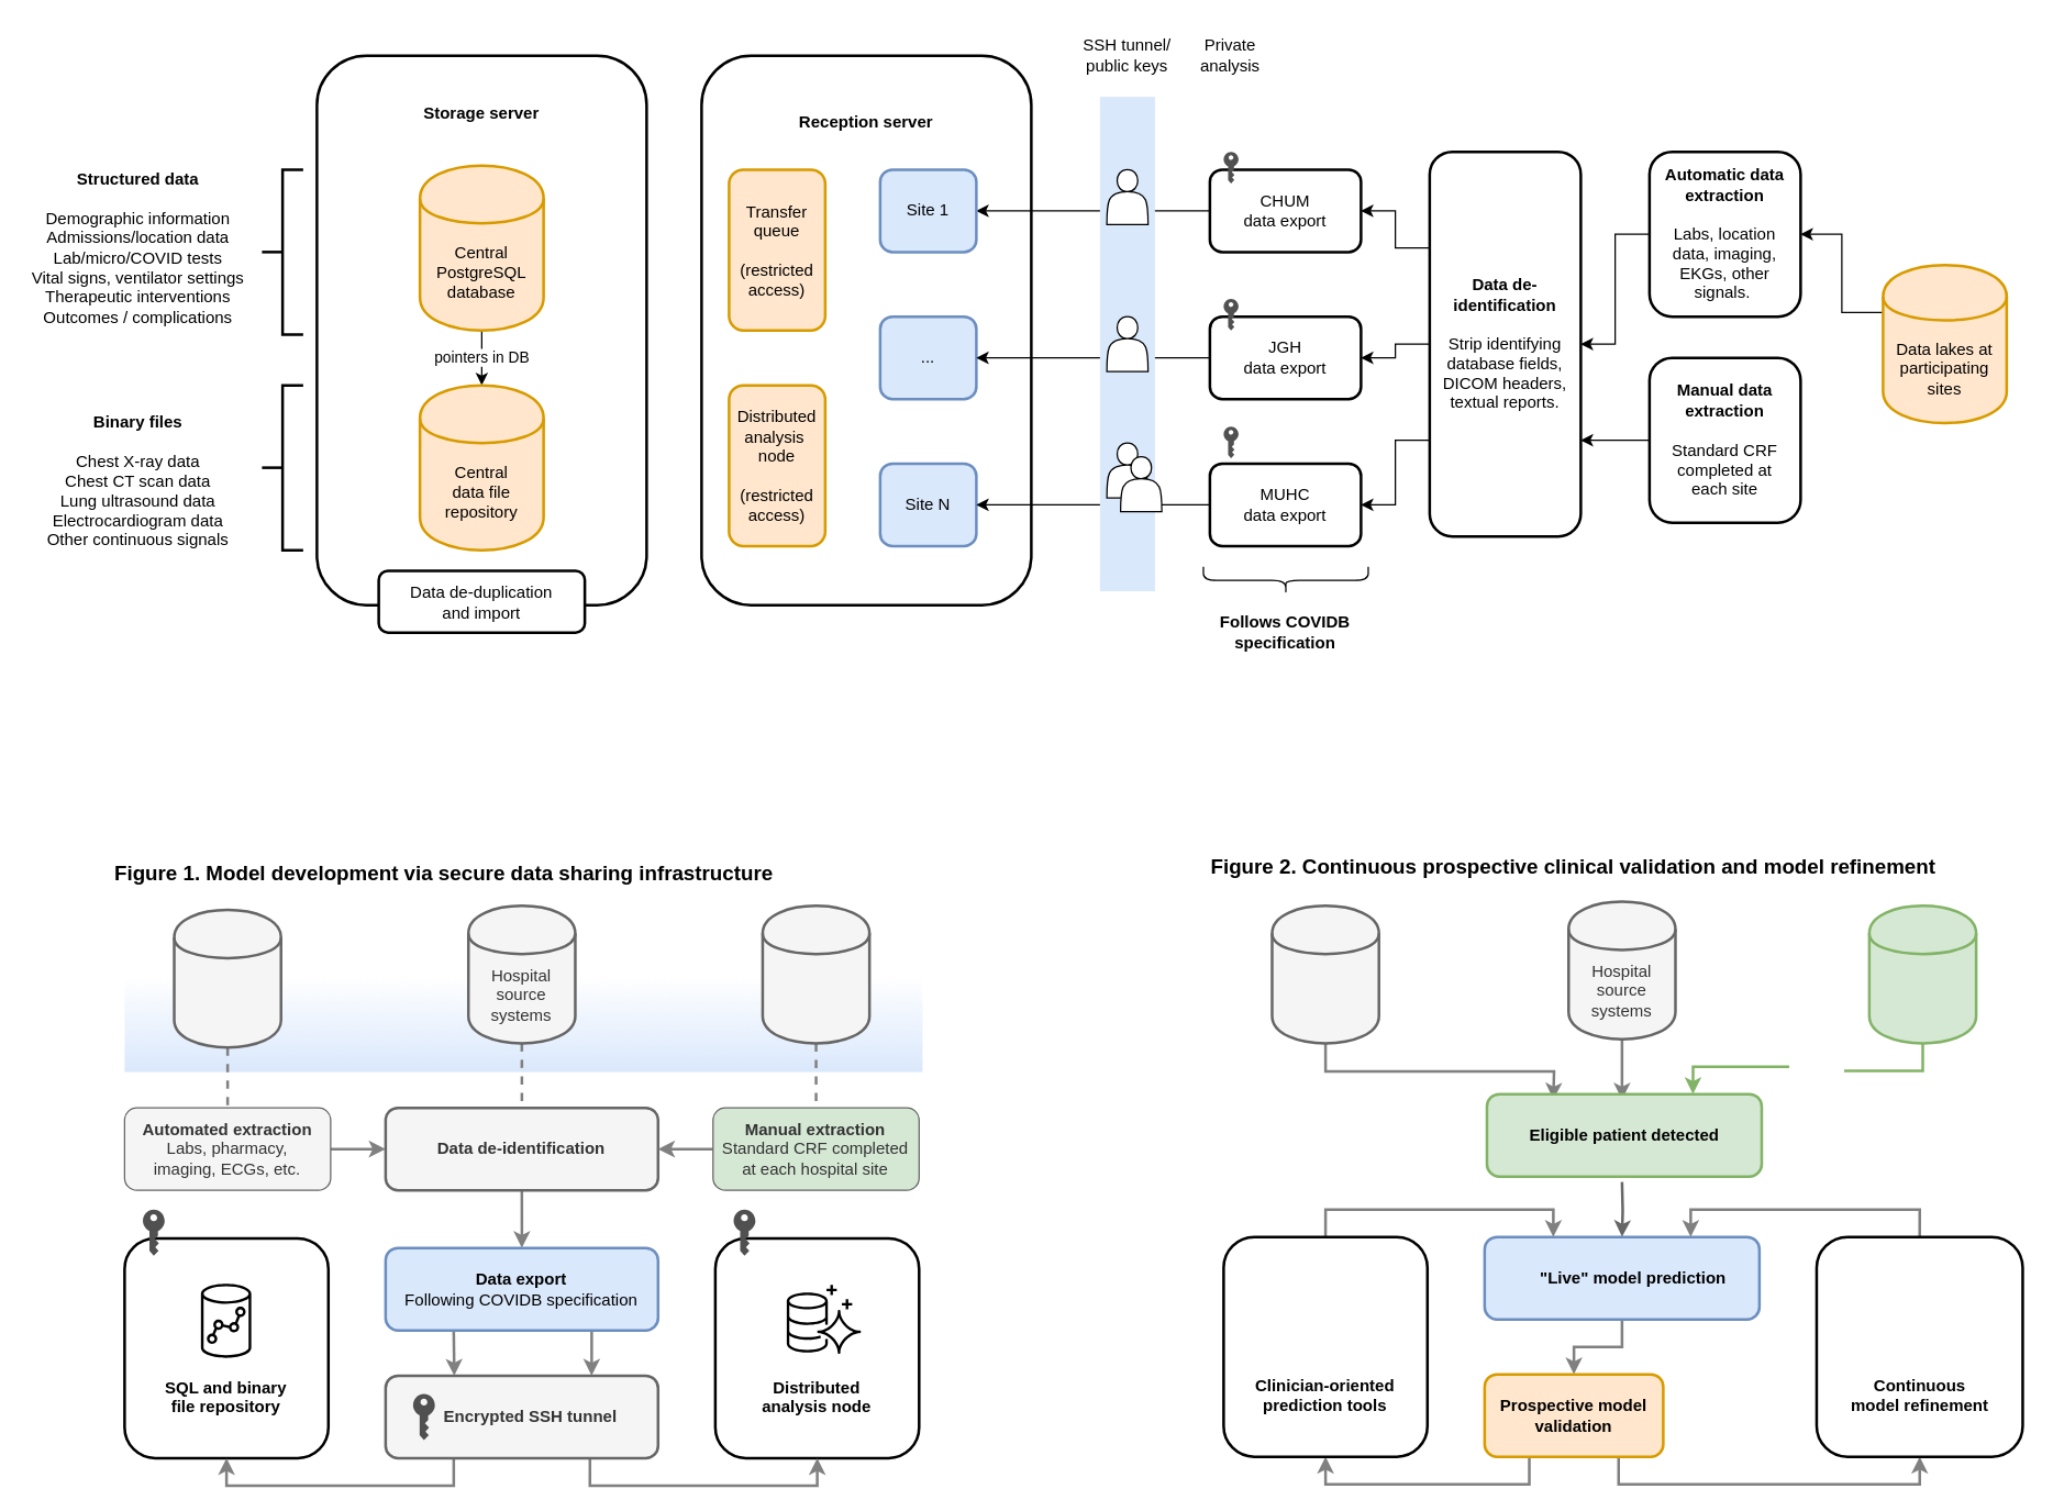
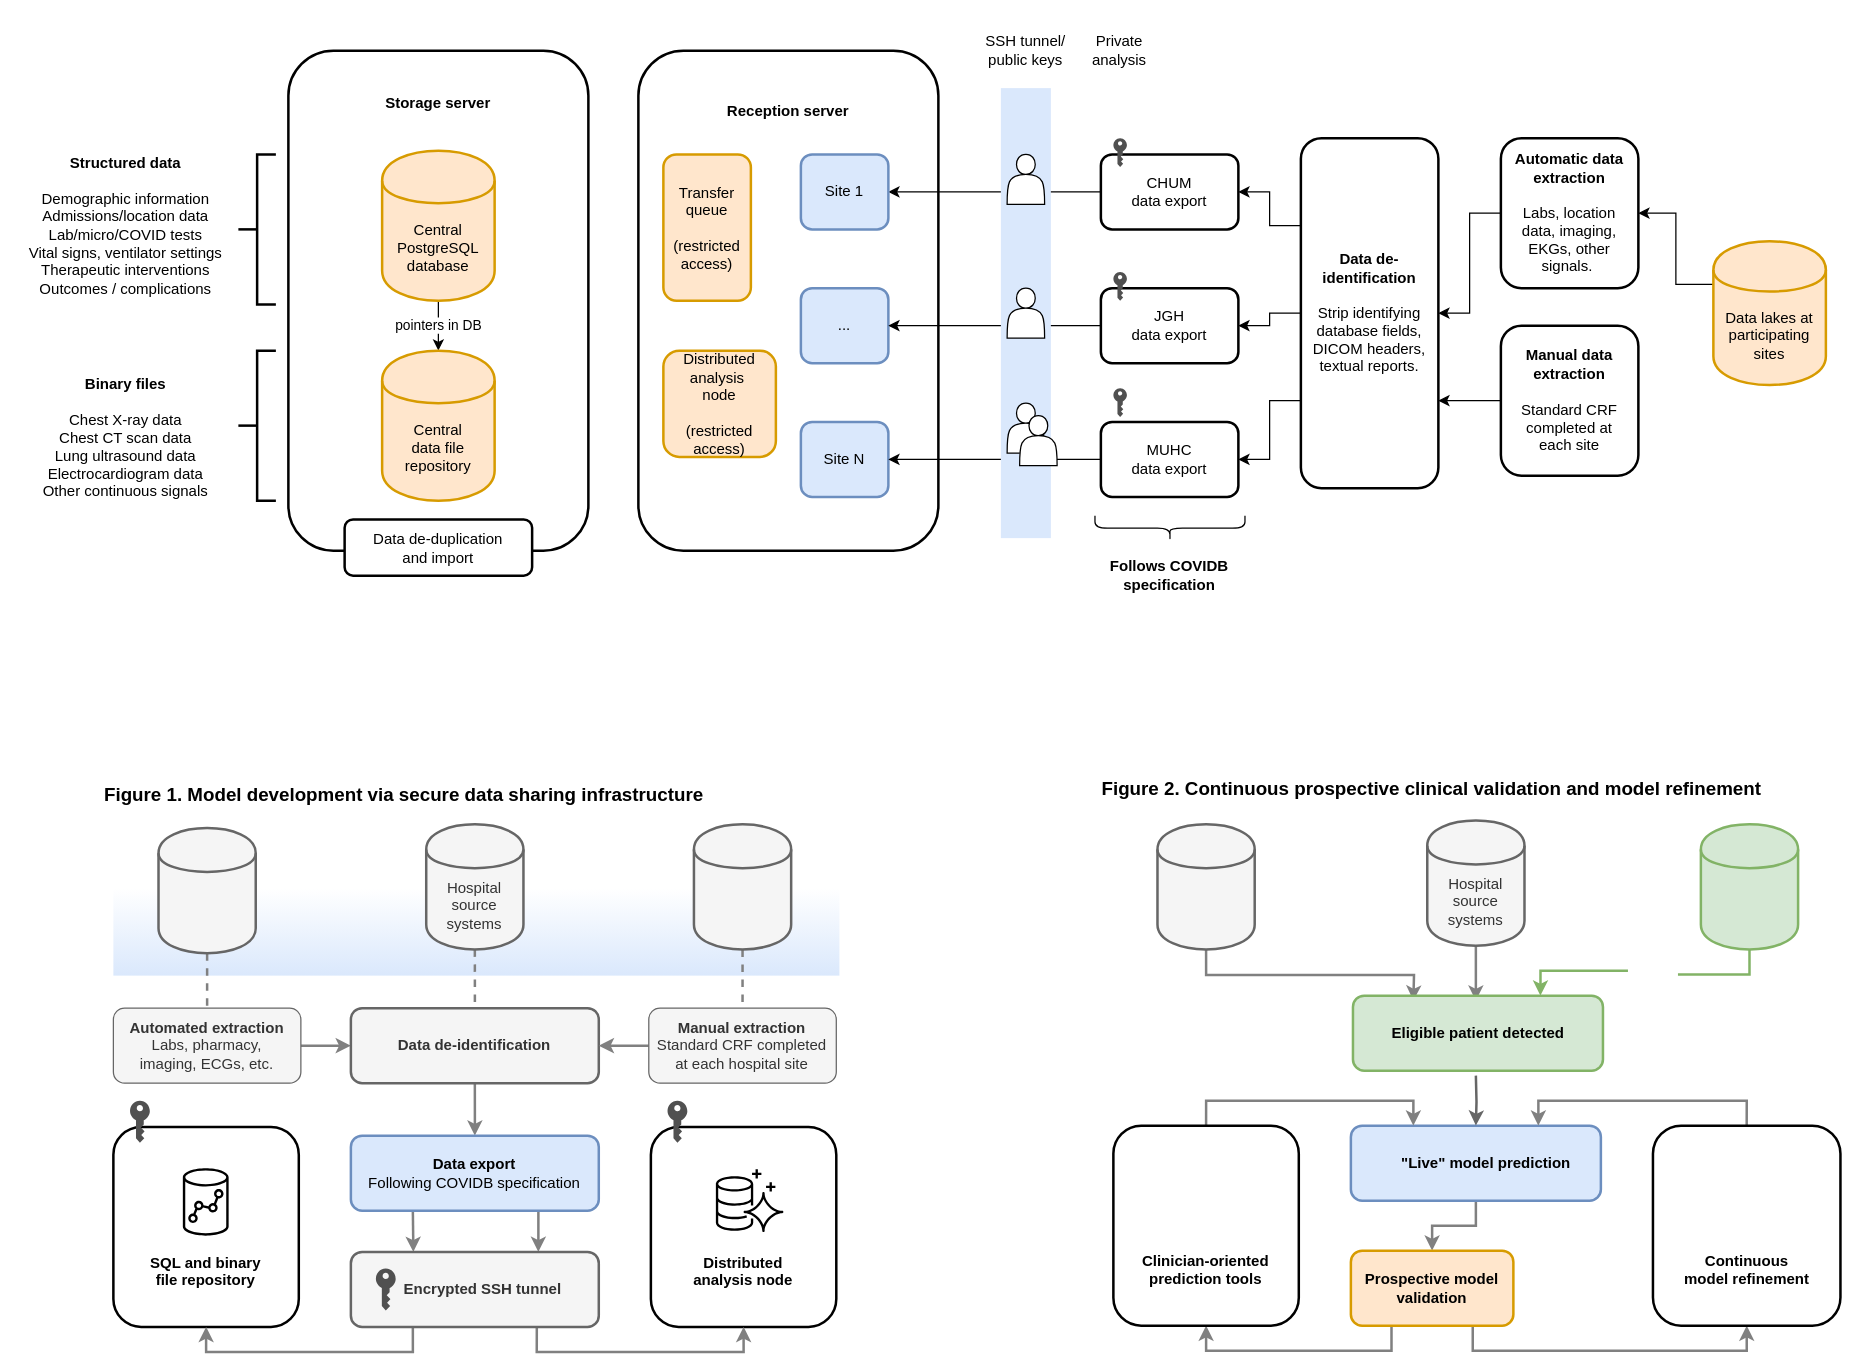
- <mxCell id="66" value="Distributed analysis&amp;nbsp;&lt;br&gt;node&lt;br&gt;&lt;br&gt;(restricted&lt;br&gt;access)" style="rounded=1;whiteSpace=wrap;html=1;fillColor=#ffe6cc;strokeColor=#d79b00;strokeWidth=2;" parent="1" vertex="1"><mxGeometry x="530" y="280" width="70" height="117" as="geometry" /></mxCell>
+ <mxCell id="66" value="Distributed analysis&amp;nbsp;&lt;br&gt;node&lt;br&gt;&lt;br&gt;(restricted&lt;br&gt;access)" style="rounded=1;whiteSpace=wrap;html=1;fillColor=#ffe6cc;strokeColor=#d79b00;strokeWidth=2;" parent="1" vertex="1"><mxGeometry x="530" y="280" width="90" height="85" as="geometry" /></mxCell>
- <mxCell id="85" value="&lt;b&gt;Manual extraction&lt;/b&gt;&lt;br&gt;Standard CRF completed&lt;br&gt;at each hospital site" style="rounded=1;whiteSpace=wrap;html=1;strokeWidth=1;fillColor=#d5e8d4;strokeColor=#666666;fontColor=#333333;" parent="1" vertex="1"><mxGeometry x="518.34" y="806" width="150" height="60" as="geometry" /></mxCell>
+ <mxCell id="85" value="&lt;b&gt;Manual extraction&lt;/b&gt;&lt;br&gt;Standard CRF completed&lt;br&gt;at each hospital site" style="rounded=1;whiteSpace=wrap;html=1;strokeWidth=1;fillColor=#f5f5f5;strokeColor=#666666;fontColor=#333333;" parent="1" vertex="1"><mxGeometry x="518.34" y="806" width="150" height="60" as="geometry" /></mxCell>
